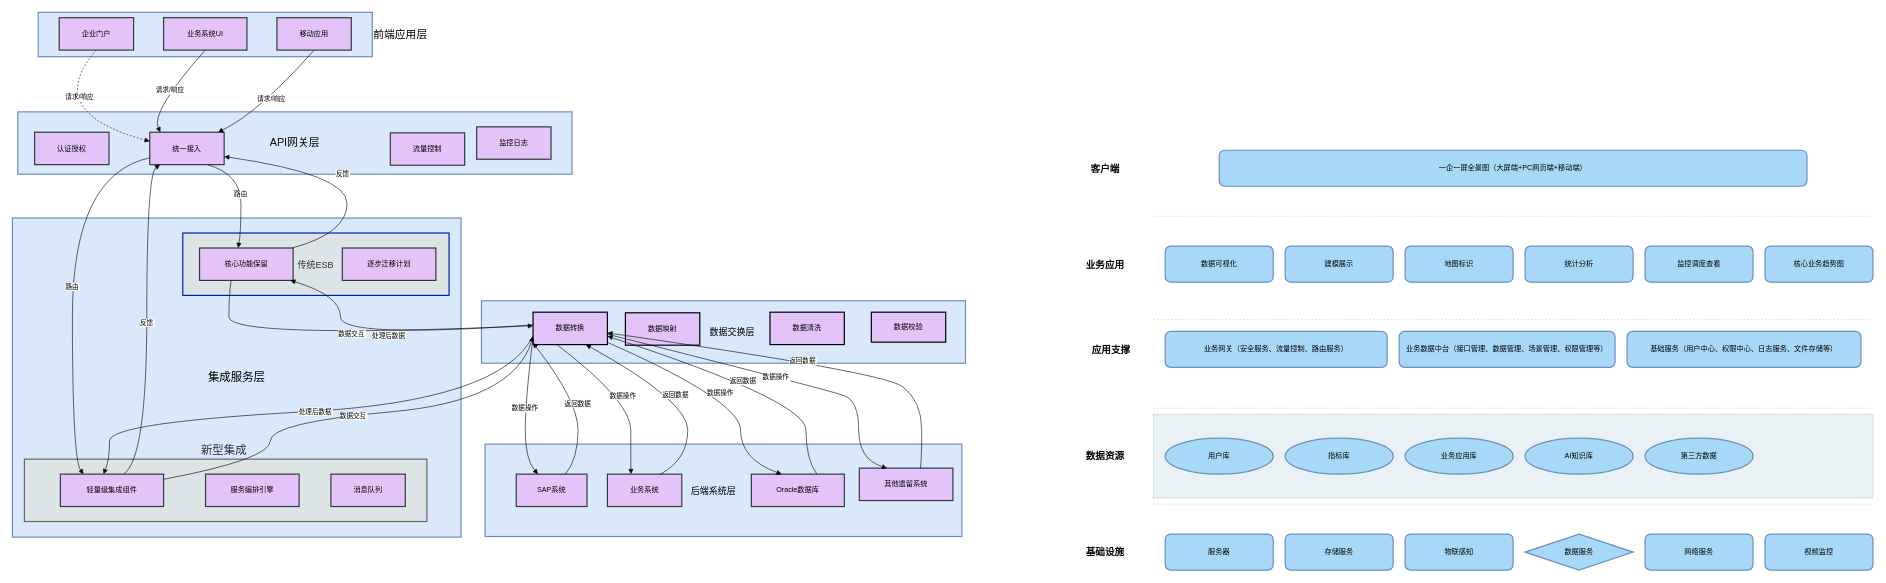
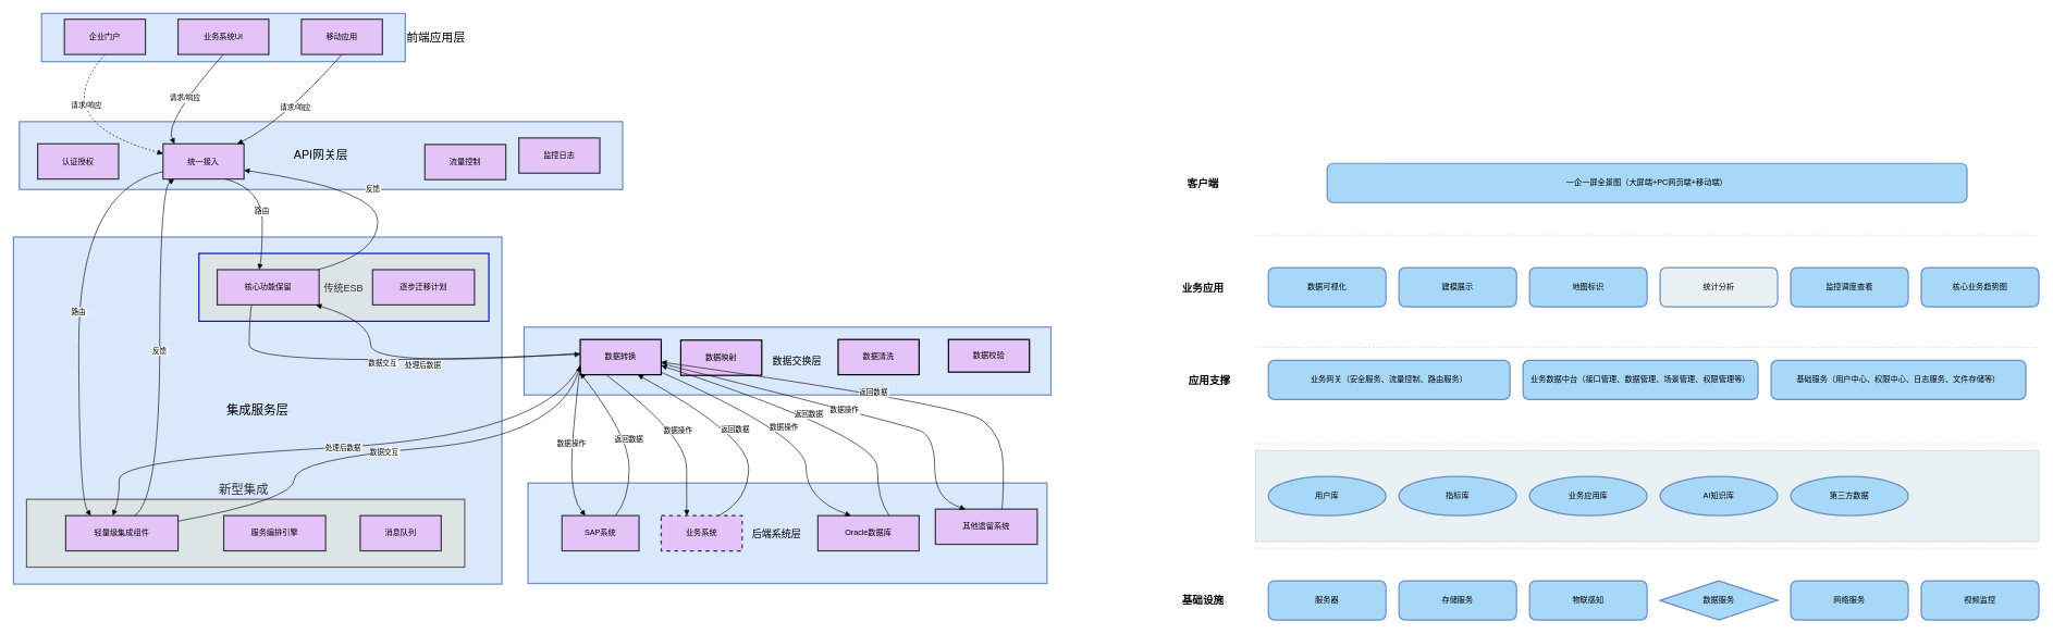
- <mxCell id="55" value="统计分析" style="rounded=1;whiteSpace=wrap;html=1;fillColor=#A8D8F8;strokeColor=#6C8EBF;strokeWidth=2;fontSize=12;" parent="1" vertex="1"><mxGeometry x="2542" y="410" width="180" height="60" as="geometry" /></mxCell>
+ <mxCell id="55" value="统计分析" style="rounded=1;whiteSpace=wrap;html=1;fillColor=#eaf1f5;strokeColor=#6C8EBF;strokeWidth=2;fontSize=12;" parent="1" vertex="1"><mxGeometry x="2542" y="410" width="180" height="60" as="geometry" /></mxCell>
- <mxCell id="64" value="数据资源" style="text;html=1;strokeColor=none;fillColor=none;align=center;verticalAlign=middle;whiteSpace=wrap;rounded=0;fontSize=16;fontStyle=1;" parent="1" vertex="1"><mxGeometry x="1782" y="745" width="120" height="30" as="geometry" /></mxCell>
- <mxCell id="26" value="业务系统" style="whiteSpace=wrap;strokeWidth=2;fillColor=light-dark(#e4c4f8, #572b2b);strokeColor=#36393d;gradientColor=none;" parent="1" vertex="1"><mxGeometry x="1012" y="790" width="124" height="54" as="geometry" /></mxCell>
+ <mxCell id="26" value="业务系统" style="whiteSpace=wrap;strokeWidth=2;fillColor=light-dark(#e4c4f8, #572b2b);strokeColor=#36393d;gradientColor=none;dashed=1;" parent="1" vertex="1"><mxGeometry x="1012" y="790" width="124" height="54" as="geometry" /></mxCell>
